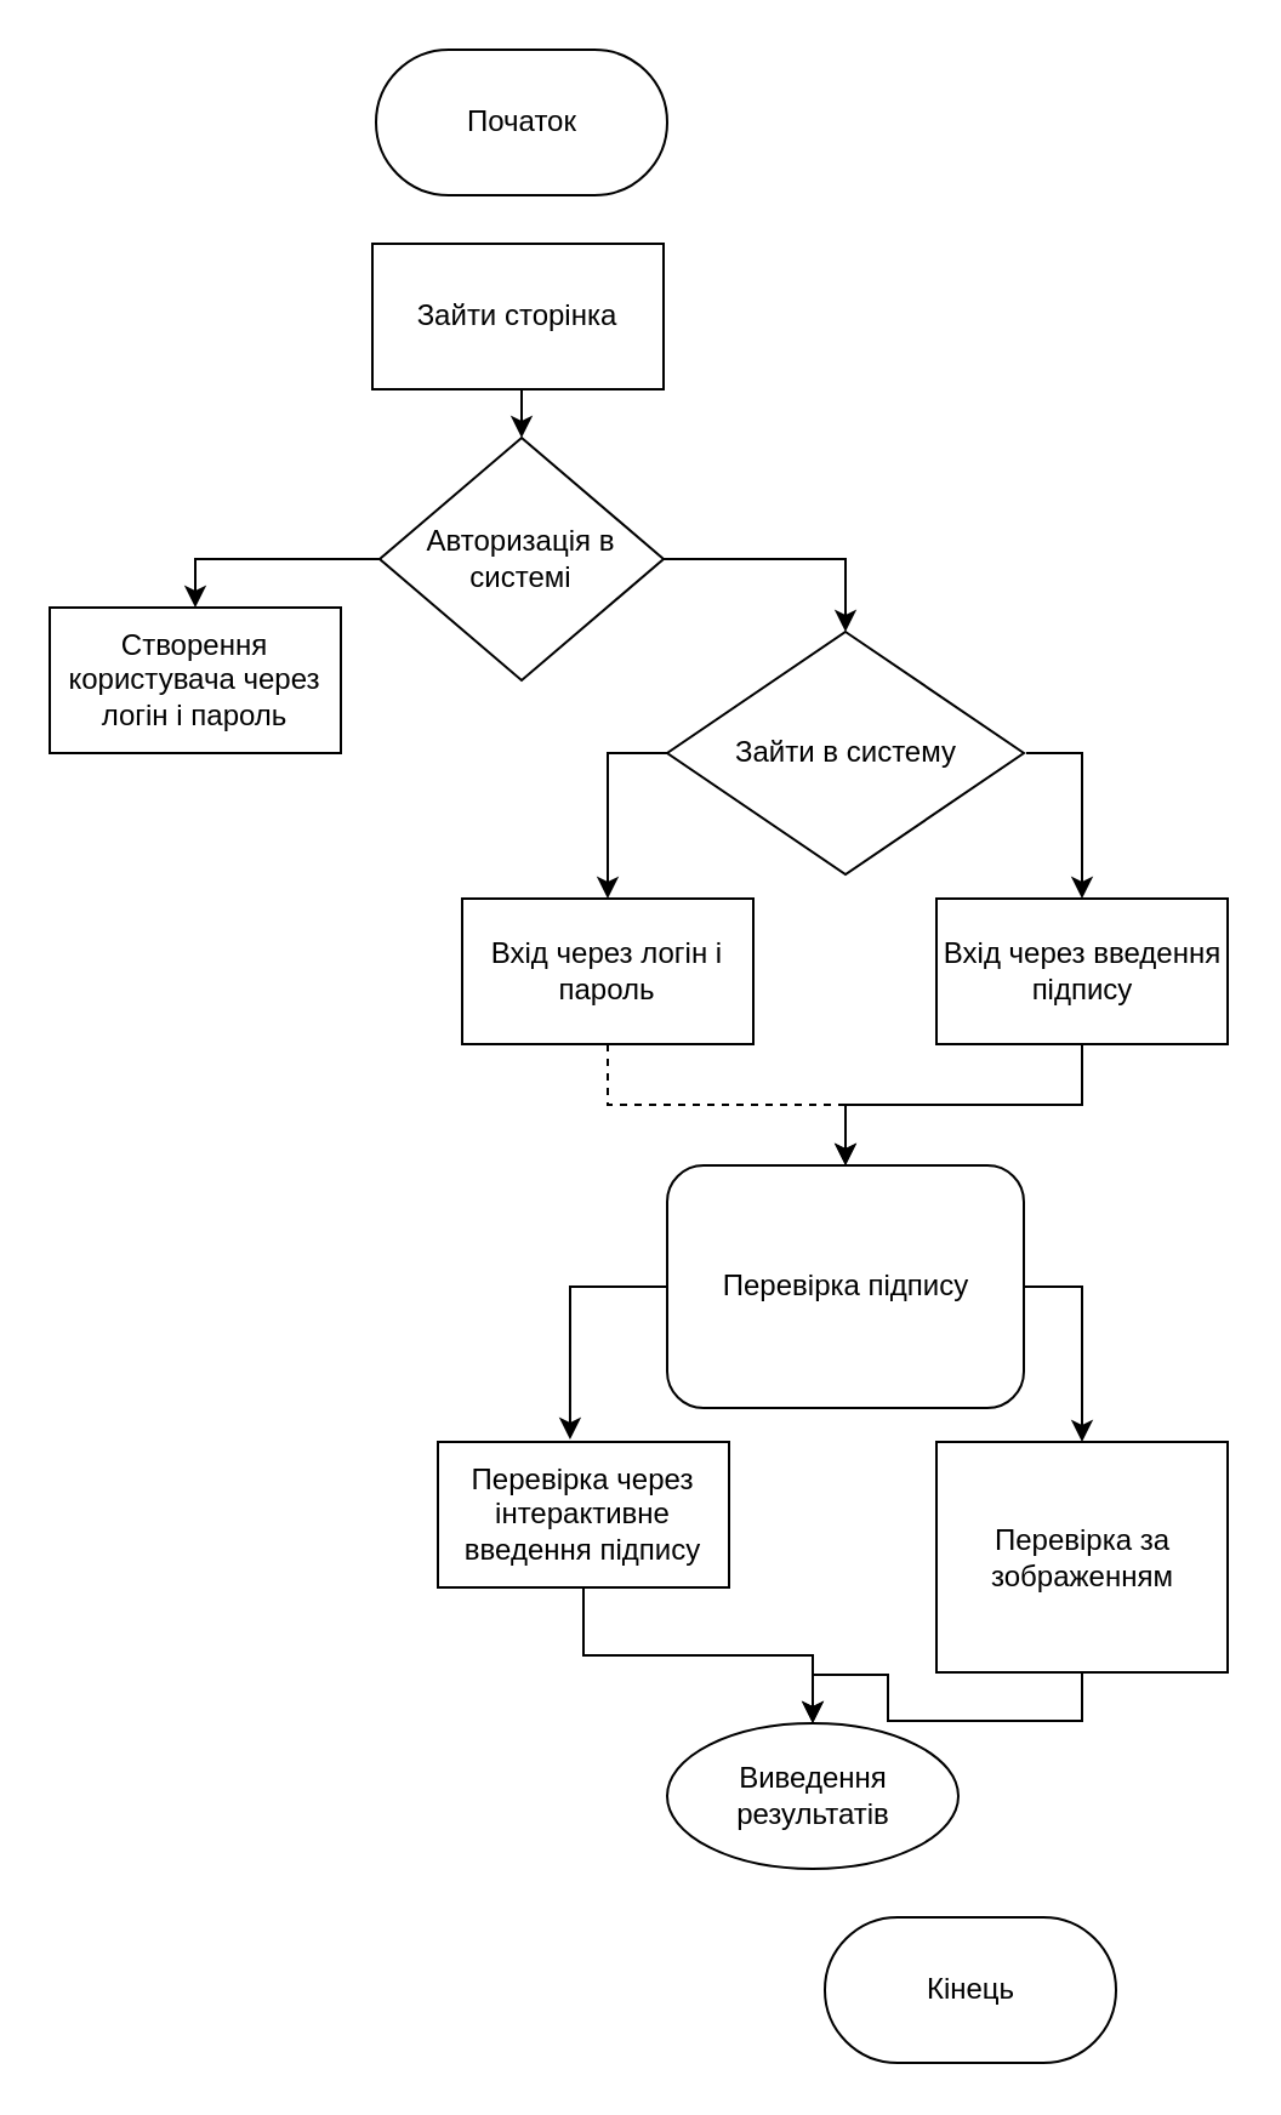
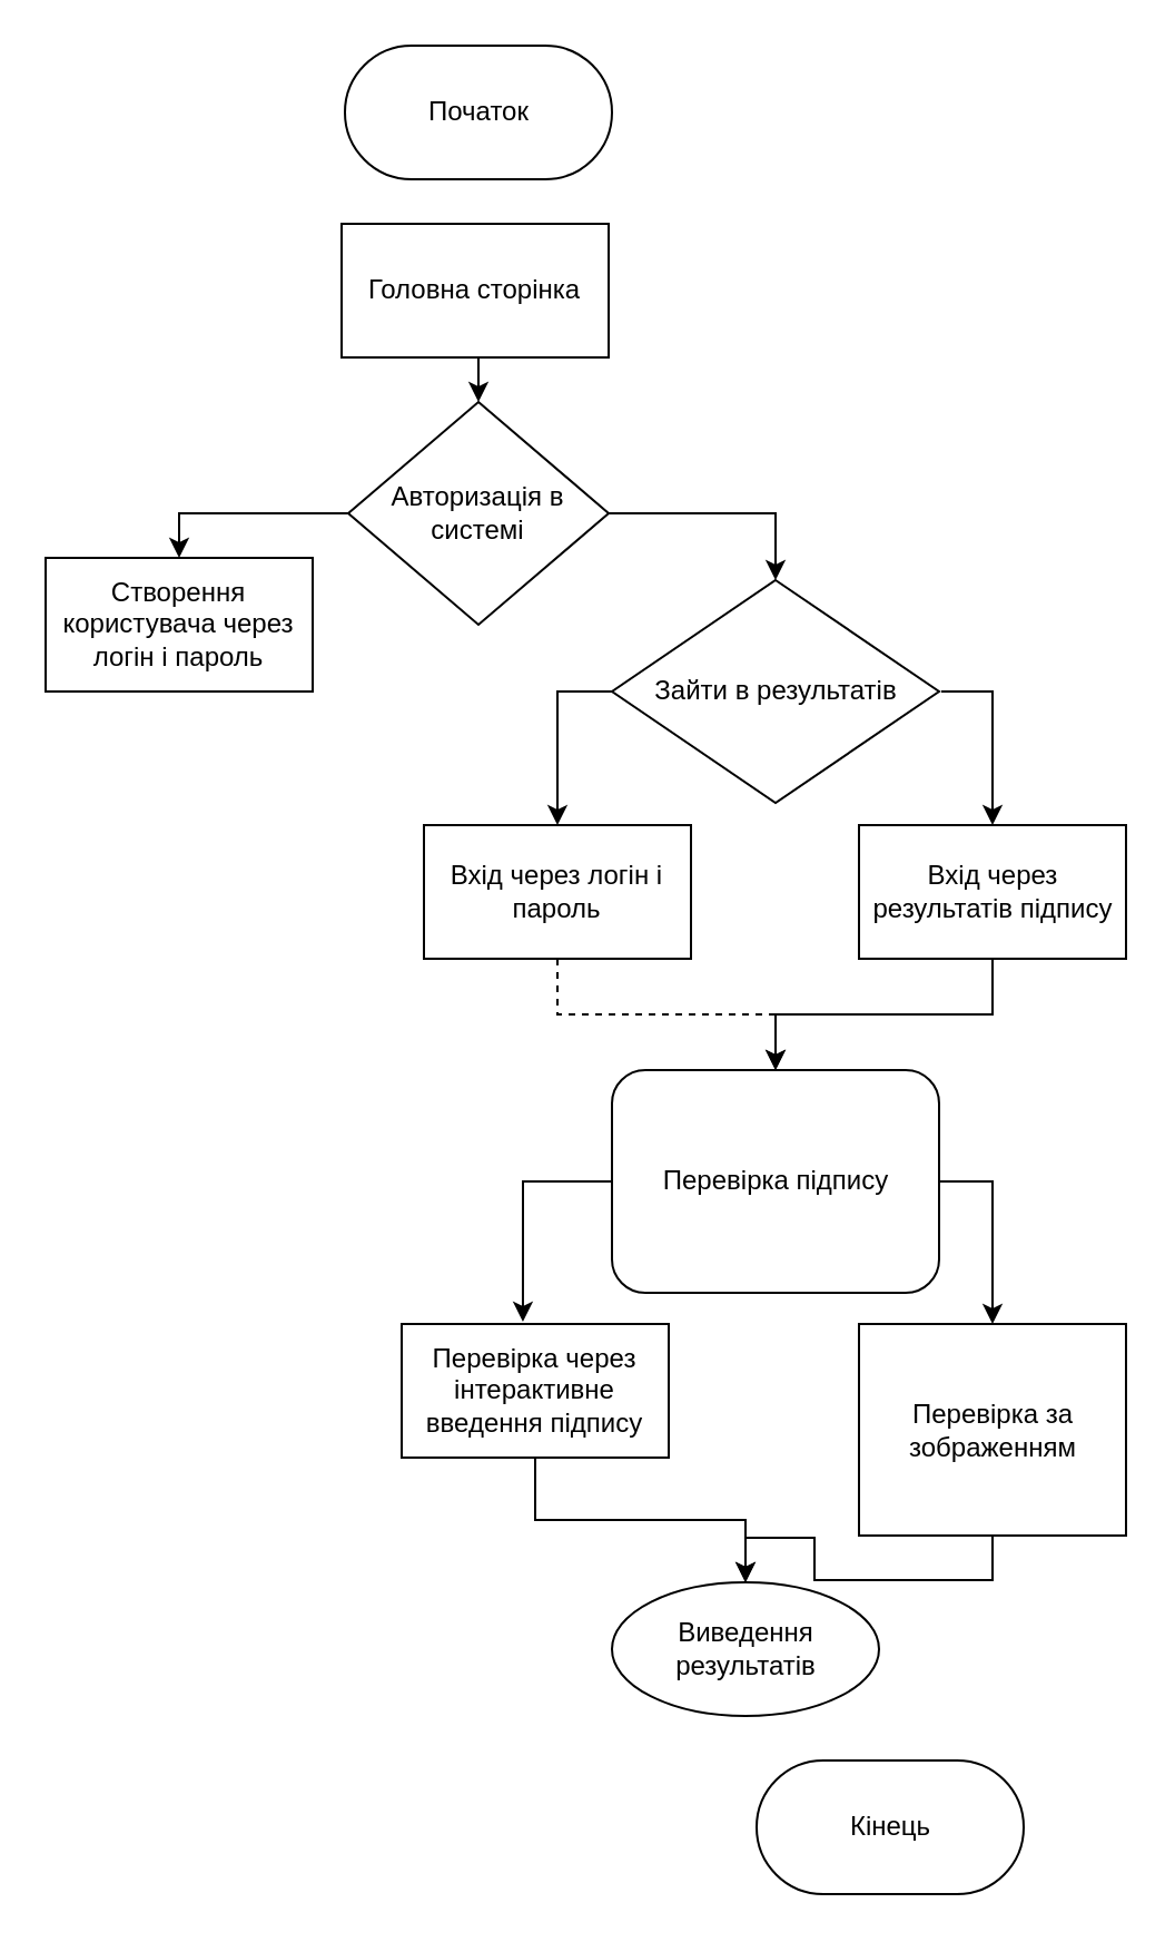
- <mxCell id="3" value="Зайти сторінка" style="rounded=0;whiteSpace=wrap;html=1;" parent="1" vertex="1"><mxGeometry x="153" y="100" width="120" height="60" as="geometry" /></mxCell>
+ <mxCell id="3" value="Головна сторінка" style="rounded=0;whiteSpace=wrap;html=1;" parent="1" vertex="1"><mxGeometry x="153" y="100" width="120" height="60" as="geometry" /></mxCell>
- <mxCell id="9" value="&lt;span style=&quot;white-space: normal&quot;&gt;Зайти в систему&lt;/span&gt;" style="rhombus;whiteSpace=wrap;html=1;" parent="1" vertex="1"><mxGeometry x="274.5" y="260" width="147" height="100" as="geometry" /></mxCell>
+ <mxCell id="9" value="&lt;span style=&quot;white-space: normal&quot;&gt;Зайти в результатів&lt;/span&gt;" style="rhombus;whiteSpace=wrap;html=1;" parent="1" vertex="1"><mxGeometry x="274.5" y="260" width="147" height="100" as="geometry" /></mxCell>
- <mxCell id="16" value="Вхід через введення підпису" style="rounded=0;whiteSpace=wrap;html=1;" parent="1" vertex="1"><mxGeometry x="385.5" y="370" width="120" height="60" as="geometry" /></mxCell>
+ <mxCell id="16" value="Вхід через результатів підпису" style="rounded=0;whiteSpace=wrap;html=1;" parent="1" vertex="1"><mxGeometry x="385.5" y="370" width="120" height="60" as="geometry" /></mxCell>
